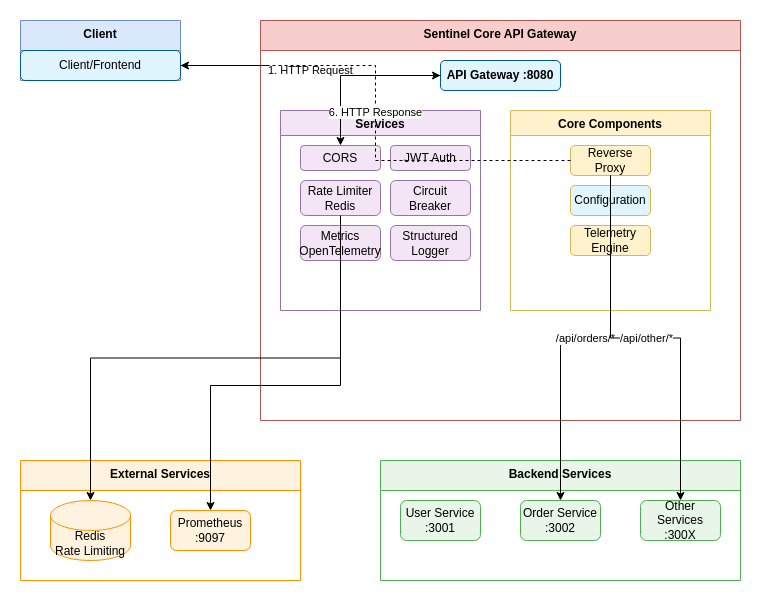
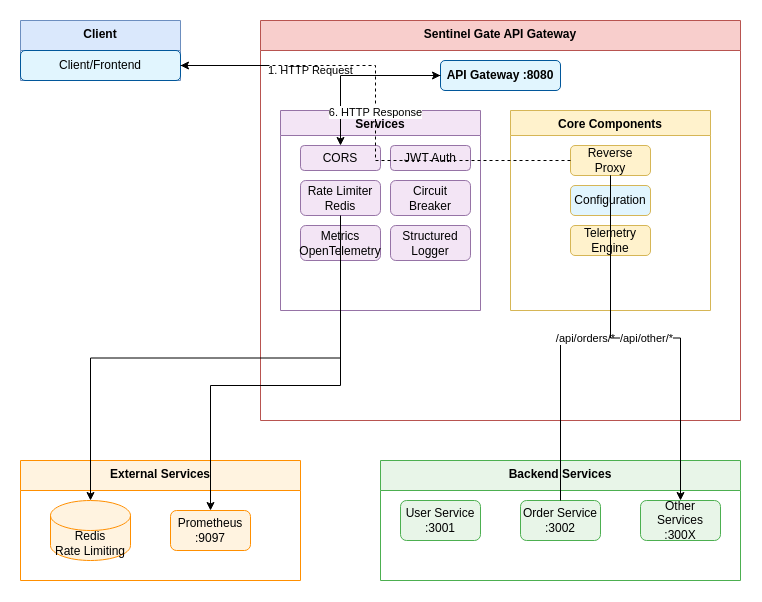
- <mxCell id="4" value="Sentinel Core API Gateway" style="swimlane;fontStyle=1;align=center;verticalAlign=top;childLayout=stackLayout;horizontal=1;startSize=30;horizontalStack=0;resizeParent=1;resizeParentMax=0;resizeLast=0;collapsible=0;marginBottom=0;fillColor=#f8cecc;strokeColor=#b85450;" parent="1" vertex="1"><mxGeometry x="260" y="20" width="480" height="400" as="geometry" /></mxCell>
+ <mxCell id="4" value="Sentinel Gate API Gateway" style="swimlane;fontStyle=1;align=center;verticalAlign=top;childLayout=stackLayout;horizontal=1;startSize=30;horizontalStack=0;resizeParent=1;resizeParentMax=0;resizeLast=0;collapsible=0;marginBottom=0;fillColor=#f8cecc;strokeColor=#b85450;" parent="1" vertex="1"><mxGeometry x="260" y="20" width="480" height="400" as="geometry" /></mxCell>
- <mxCell id="28" value="/api/orders/*" style="edgeStyle=orthogonalEdgeStyle;rounded=0;orthogonalLoop=1;jettySize=auto;html=1;exitX=0.5;exitY=1;exitDx=0;exitDy=0;entryX=0.5;entryY=0;entryDx=0;entryDy=0;" parent="1" source="14" target="22" edge="1"><mxGeometry relative="1" as="geometry" /></mxCell>
+ <mxCell id="28" value="/api/orders/*" style="edgeStyle=orthogonalEdgeStyle;rounded=0;orthogonalLoop=1;jettySize=auto;html=1;exitX=0.5;exitY=1;exitDx=0;exitDy=0;entryX=0.5;entryY=0;entryDx=0;entryDy=0;endArrow=none;" parent="1" source="14" target="22" edge="1"><mxGeometry relative="1" as="geometry" /></mxCell>
